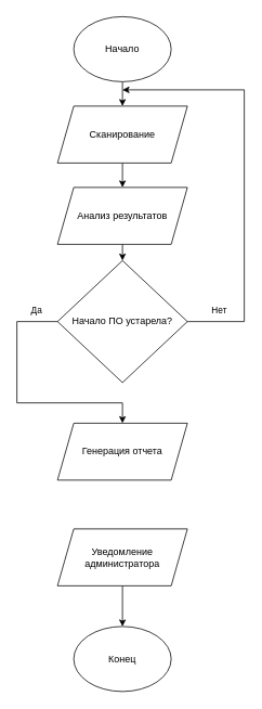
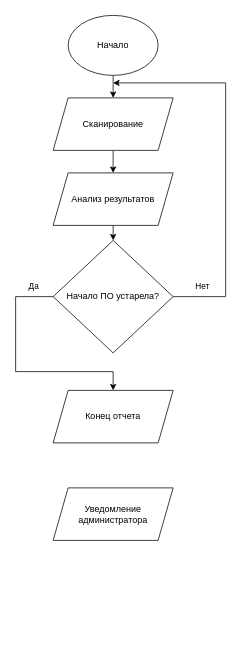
- <mxCell id="11" value="Генерация отчета" style="shape=parallelogram;perimeter=parallelogramPerimeter;whiteSpace=wrap;html=1;fixedSize=1;" parent="1" vertex="1"><mxGeometry x="70" y="520" width="160" height="70" as="geometry" /></mxCell>
+ <mxCell id="11" value="Конец отчета" style="shape=parallelogram;perimeter=parallelogramPerimeter;whiteSpace=wrap;html=1;fixedSize=1;" parent="1" vertex="1"><mxGeometry x="70" y="520" width="160" height="70" as="geometry" /></mxCell>
- <mxCell id="13" style="edgeStyle=orthogonalEdgeStyle;rounded=0;orthogonalLoop=1;jettySize=auto;html=1;" parent="1" source="14" target="12" edge="1"><mxGeometry relative="1" as="geometry" /></mxCell>
- <mxCell id="12" value="Конец" style="ellipse;whiteSpace=wrap;html=1;" parent="1" vertex="1"><mxGeometry x="90" y="770" width="120" height="80" as="geometry" /></mxCell>
